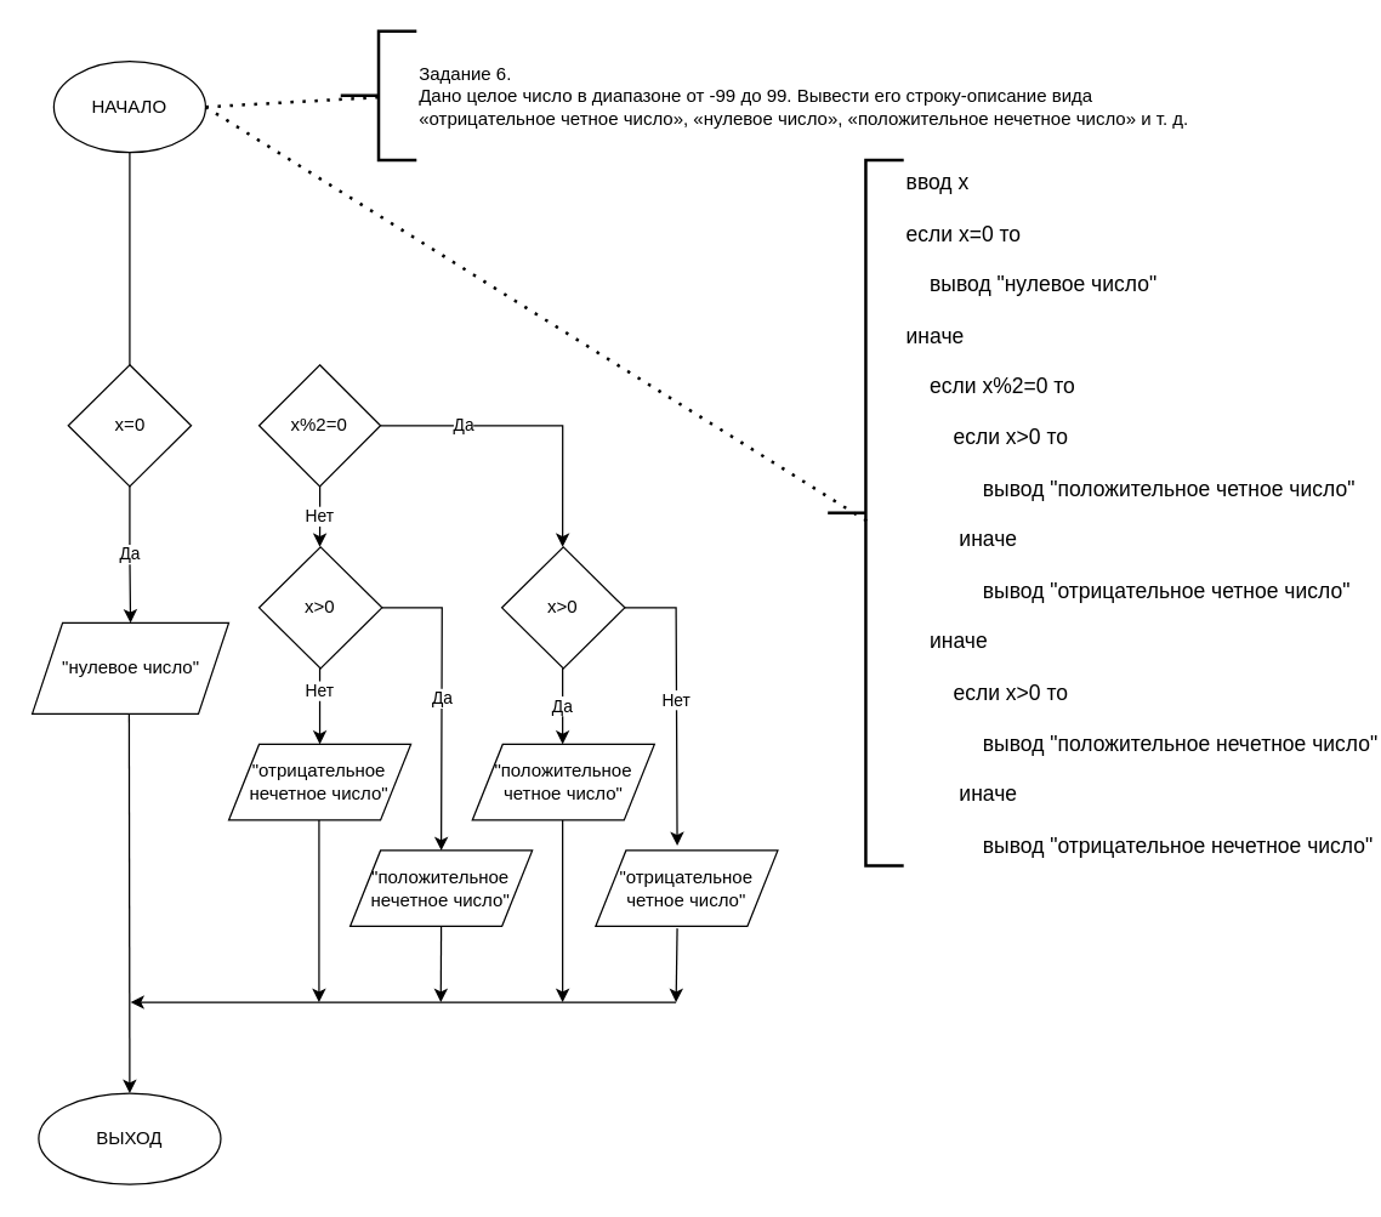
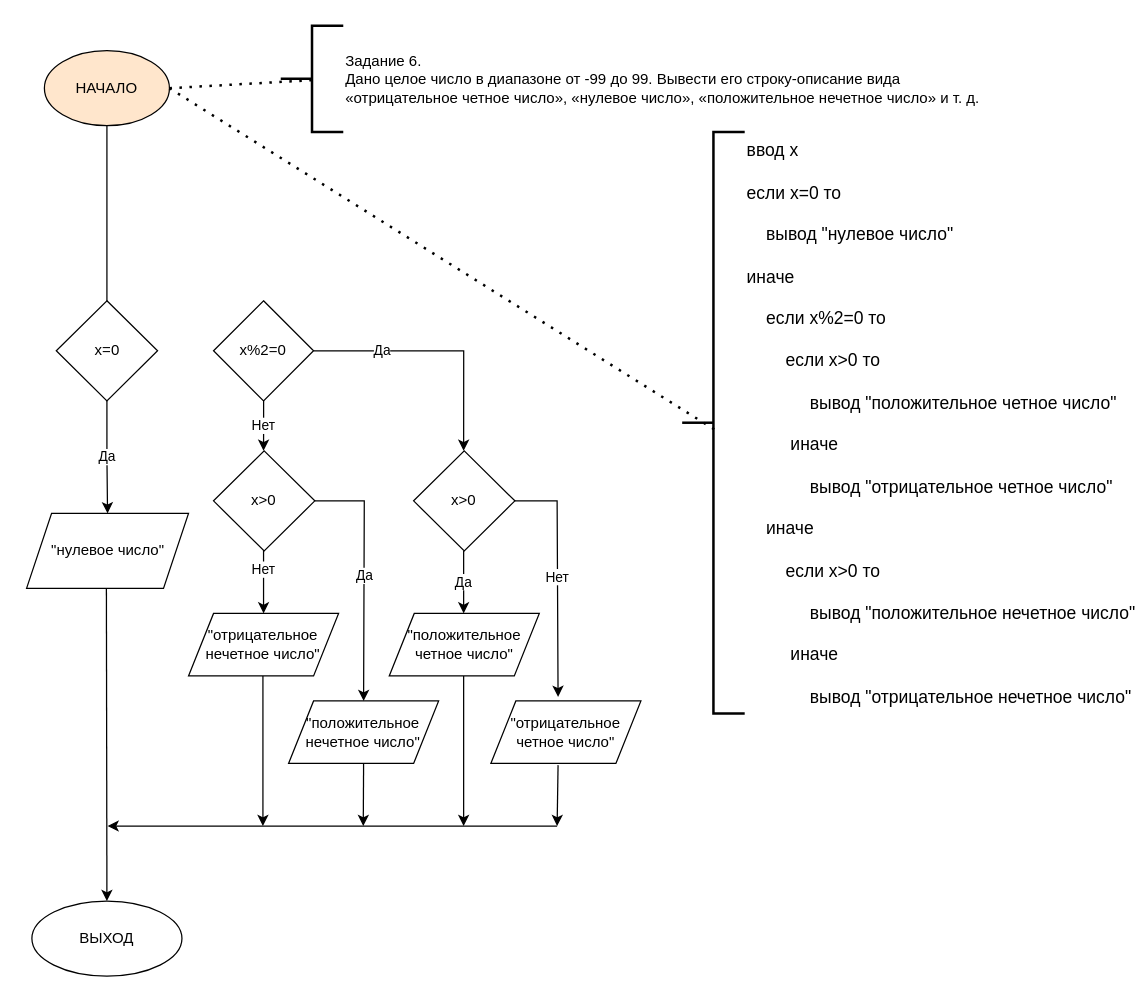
- <mxCell id="3" value="НАЧАЛО" style="ellipse;whiteSpace=wrap;html=1;" vertex="1" parent="1"><mxGeometry x="35" y="40" width="100" height="60" as="geometry" /></mxCell>
+ <mxCell id="3" value="НАЧАЛО" style="ellipse;whiteSpace=wrap;html=1;fillColor=#ffe6cc;" vertex="1" parent="1"><mxGeometry x="35" y="40" width="100" height="60" as="geometry" /></mxCell>
